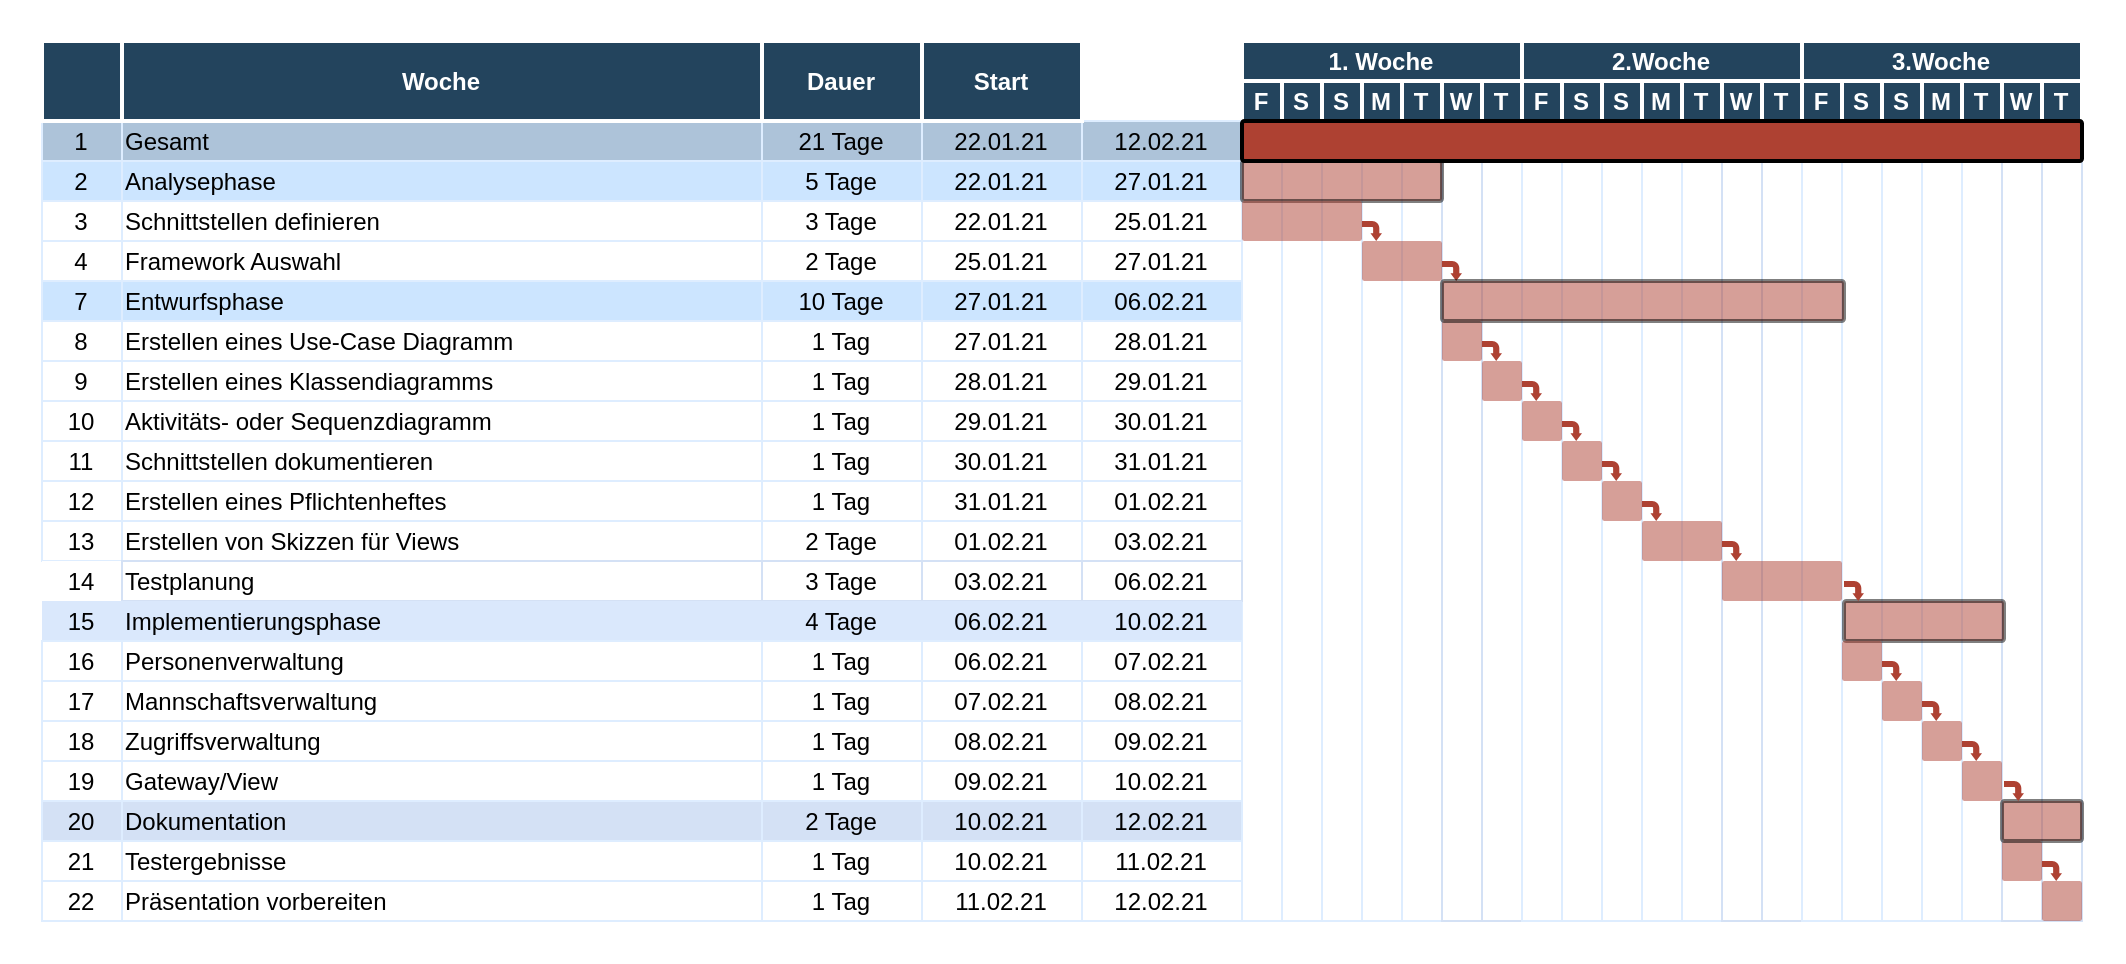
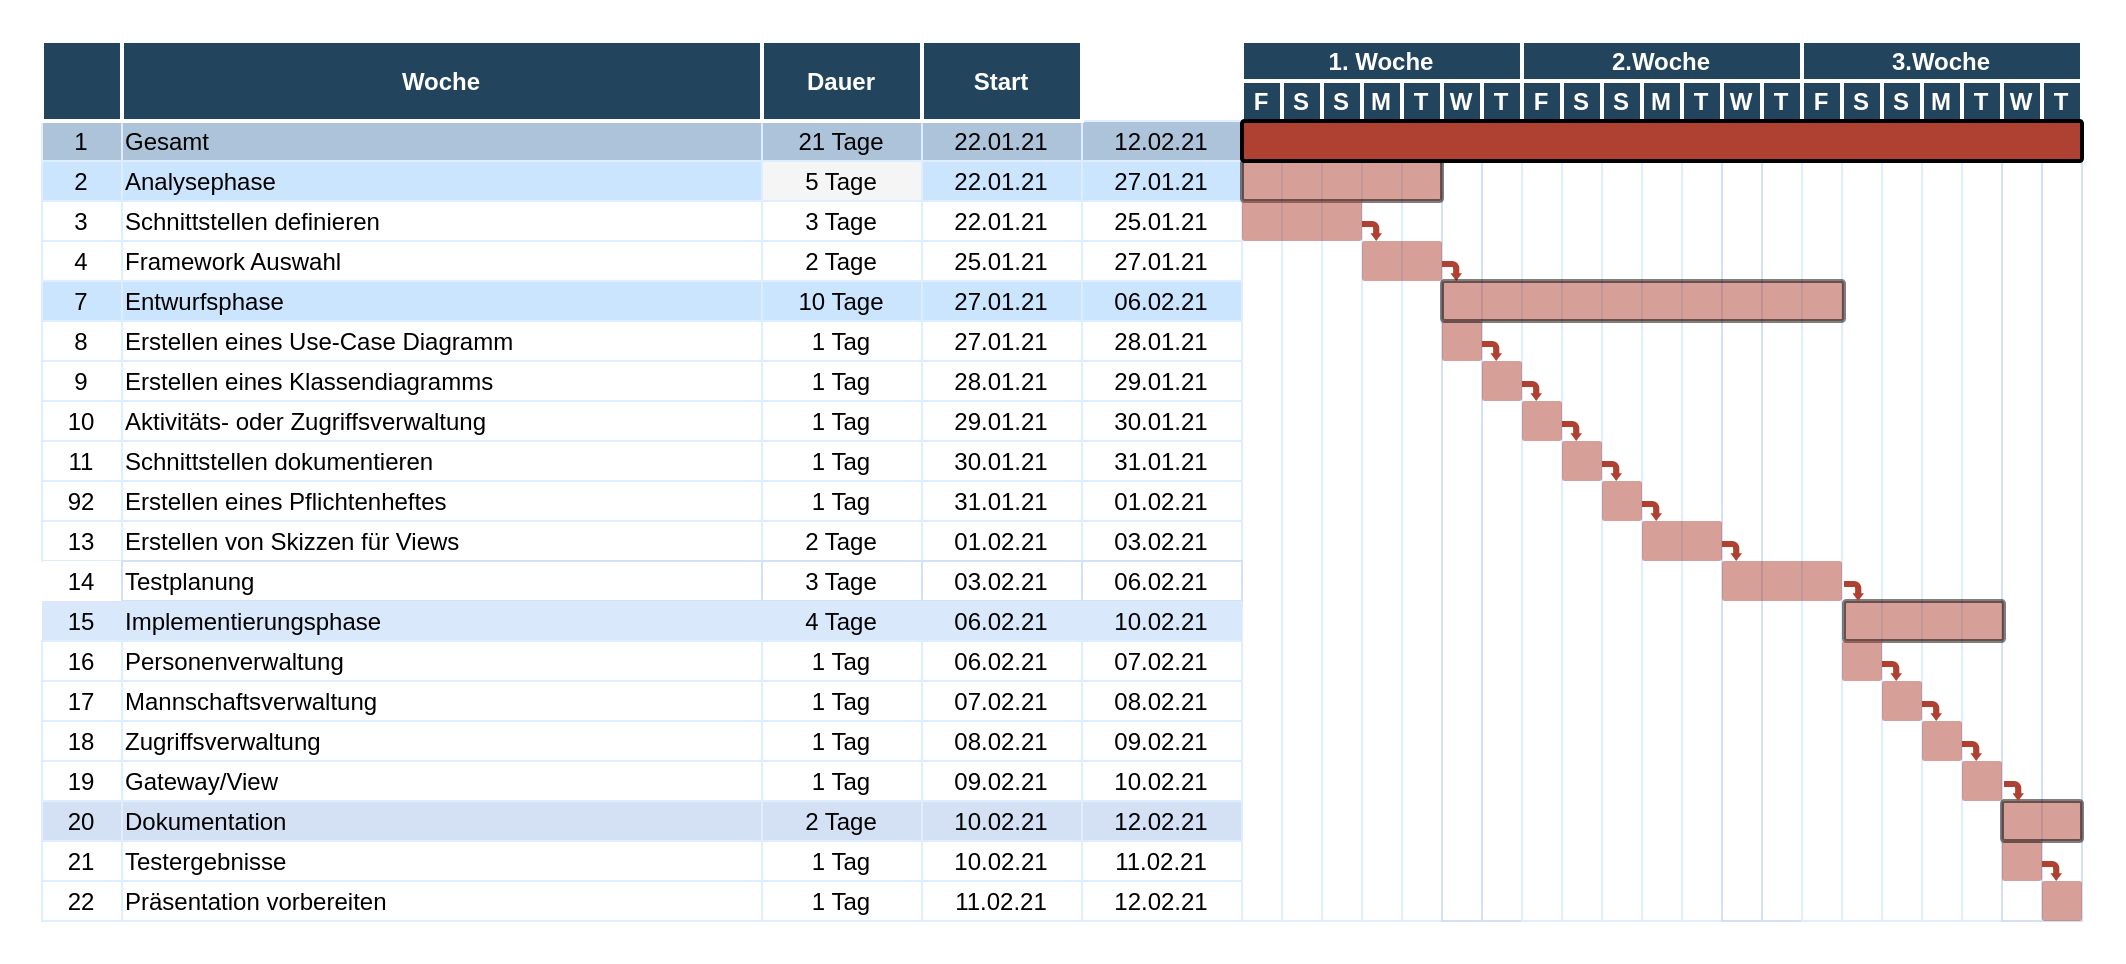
- <mxCell id="13" value="5 Tage" style="strokeColor=#DEEDFF;fillColor=#CCE5FF" parent="1" vertex="1"><mxGeometry x="380.5" y="80" width="80.0" height="20" as="geometry" /></mxCell>
+ <mxCell id="13" value="5 Tage" style="strokeColor=#DEEDFF;fillColor=#f5f5f5;" parent="1" vertex="1"><mxGeometry x="380.5" y="80" width="80.0" height="20" as="geometry" /></mxCell>
- <mxCell id="42" value="Aktivitäts- oder Sequenzdiagramm" style="align=left;strokeColor=#DEEDFF" parent="1" vertex="1"><mxGeometry x="60.5" y="200" width="320" height="20" as="geometry" /></mxCell>
+ <mxCell id="42" value="Aktivitäts- oder Zugriffsverwaltung" style="align=left;strokeColor=#DEEDFF" parent="1" vertex="1"><mxGeometry x="60.5" y="200" width="320" height="20" as="geometry" /></mxCell>
- <mxCell id="51" value="12" style="strokeColor=#DEEDFF" parent="1" vertex="1"><mxGeometry x="20.5" y="240" width="40" height="20" as="geometry" /></mxCell>
+ <mxCell id="51" value="92" style="strokeColor=#DEEDFF" parent="1" vertex="1"><mxGeometry x="20.5" y="240" width="40" height="20" as="geometry" /></mxCell>
